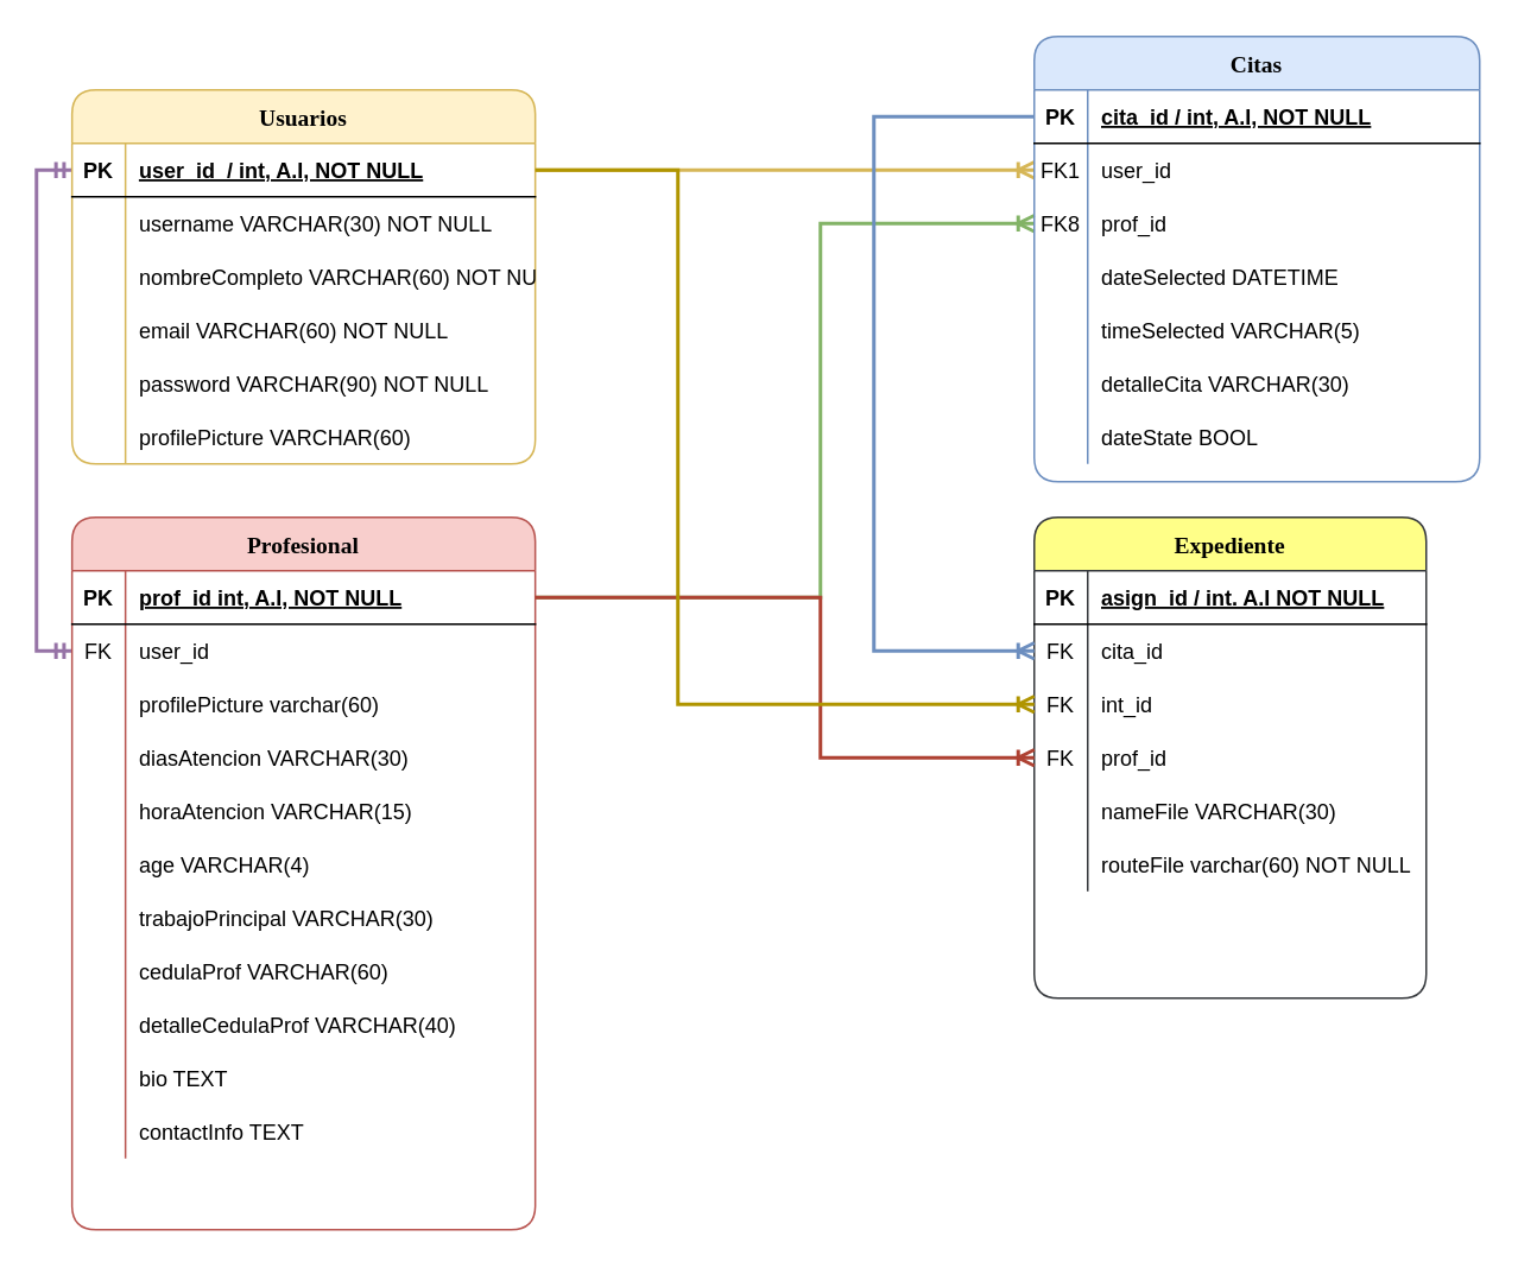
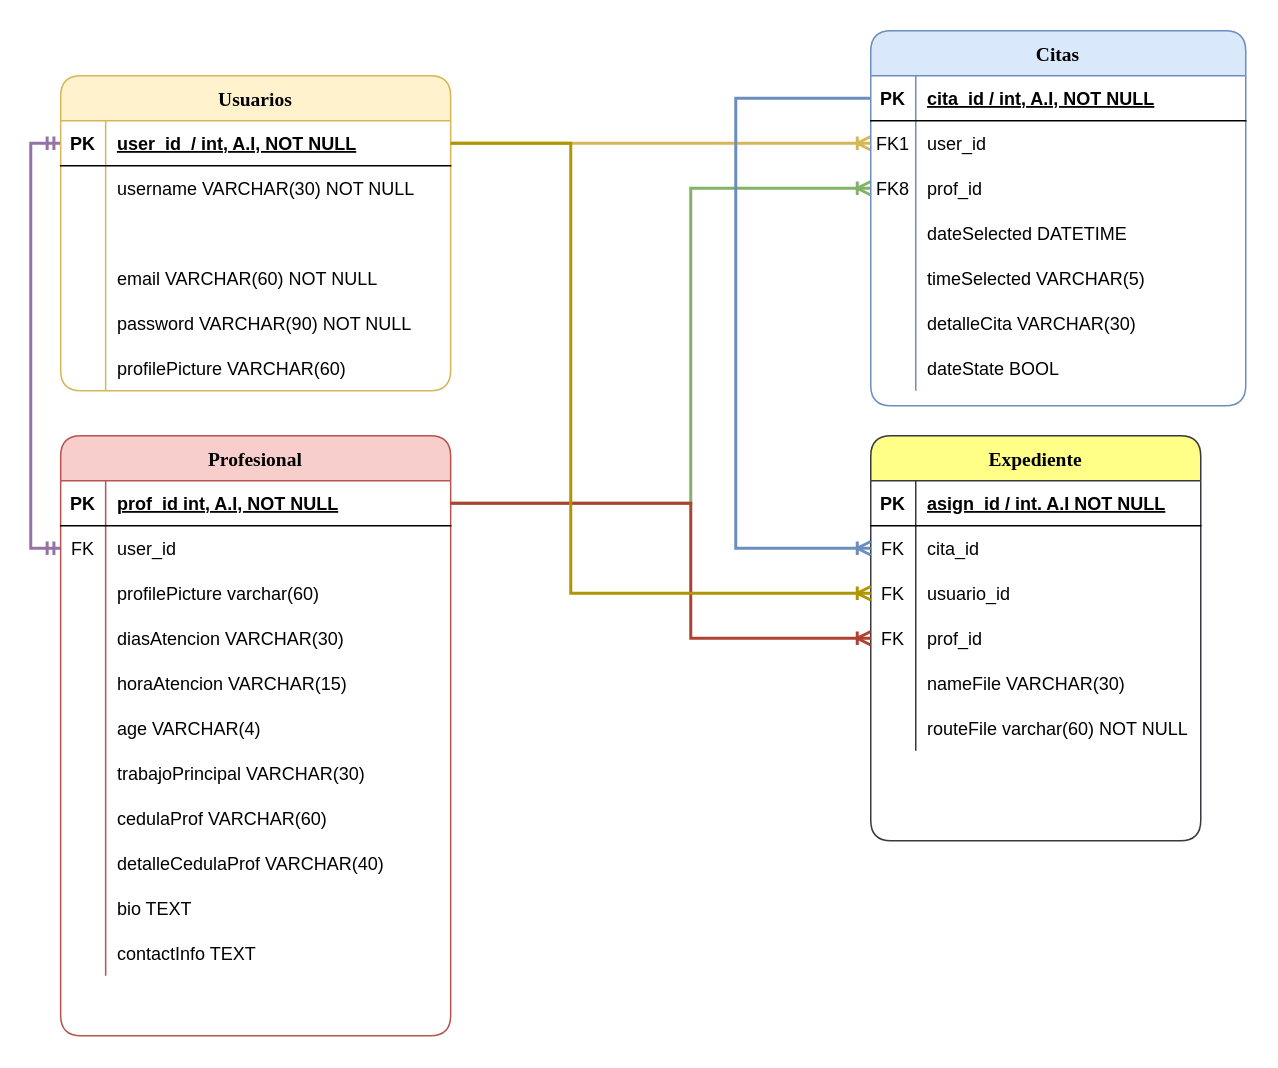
- <mxCell id="13" value="nombreCompleto VARCHAR(60) NOT NULL" style="shape=partialRectangle;overflow=hidden;connectable=0;top=0;left=0;bottom=0;right=0;align=left;spacingLeft=6;fillColor=none;strokeWidth=6;shadow=0;sketch=0;" parent="11" vertex="1"><mxGeometry x="30" width="230" height="30" as="geometry" /></mxCell>
- <mxCell id="69" value="int_id" style="shape=partialRectangle;connectable=0;fillColor=none;top=0;left=0;bottom=0;right=0;align=left;spacingLeft=6;overflow=hidden;" parent="67" vertex="1"><mxGeometry x="30" width="190" height="30" as="geometry" /></mxCell>
+ <mxCell id="69" value="usuario_id" style="shape=partialRectangle;connectable=0;fillColor=none;top=0;left=0;bottom=0;right=0;align=left;spacingLeft=6;overflow=hidden;" parent="67" vertex="1"><mxGeometry x="30" width="190" height="30" as="geometry" /></mxCell>
